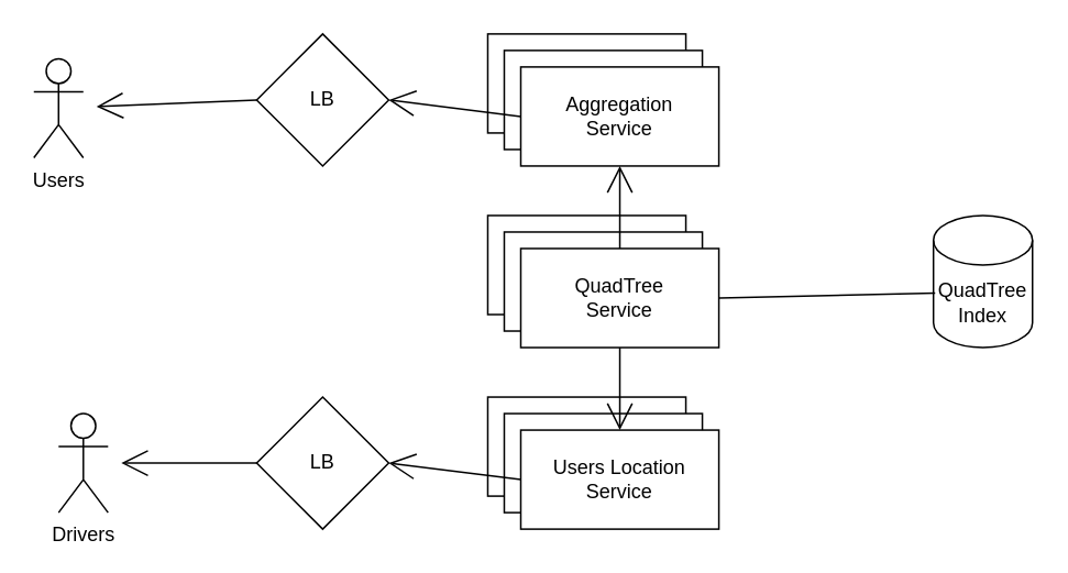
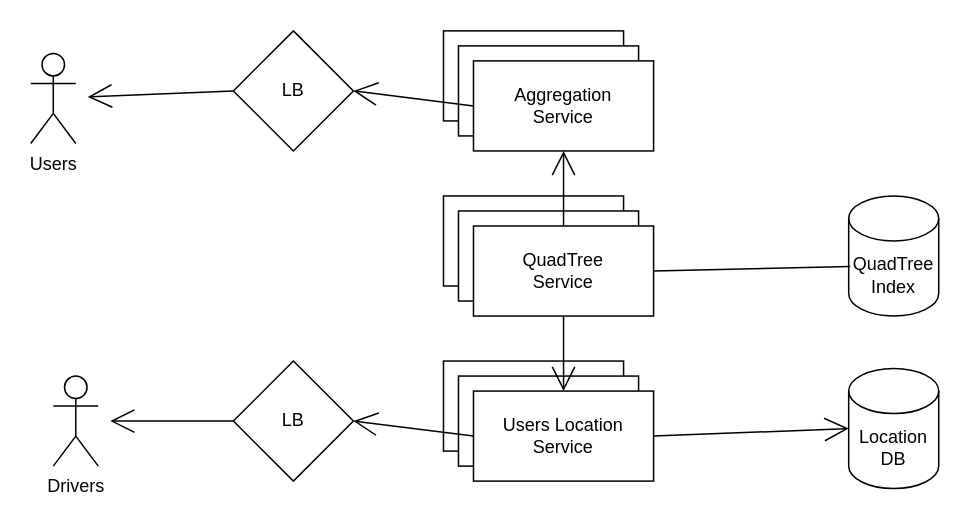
+ <mxCell id="26" value="Location&lt;br&gt;DB" style="shape=cylinder3;whiteSpace=wrap;html=1;boundedLbl=1;backgroundOutline=1;size=15;hachureGap=4;pointerEvents=0;" vertex="1" parent="1"><mxGeometry x="565" y="245" width="60" height="80" as="geometry" /></mxCell>
+ <mxCell id="27" style="edgeStyle=none;curved=1;rounded=0;orthogonalLoop=1;jettySize=auto;html=1;exitX=1;exitY=0.5;exitDx=0;exitDy=0;entryX=0;entryY=0.5;entryDx=0;entryDy=0;entryPerimeter=0;endArrow=open;startSize=14;endSize=14;sourcePerimeterSpacing=8;targetPerimeterSpacing=8;" edge="1" parent="1" source="17" target="26"><mxGeometry relative="1" as="geometry" /></mxCell>
